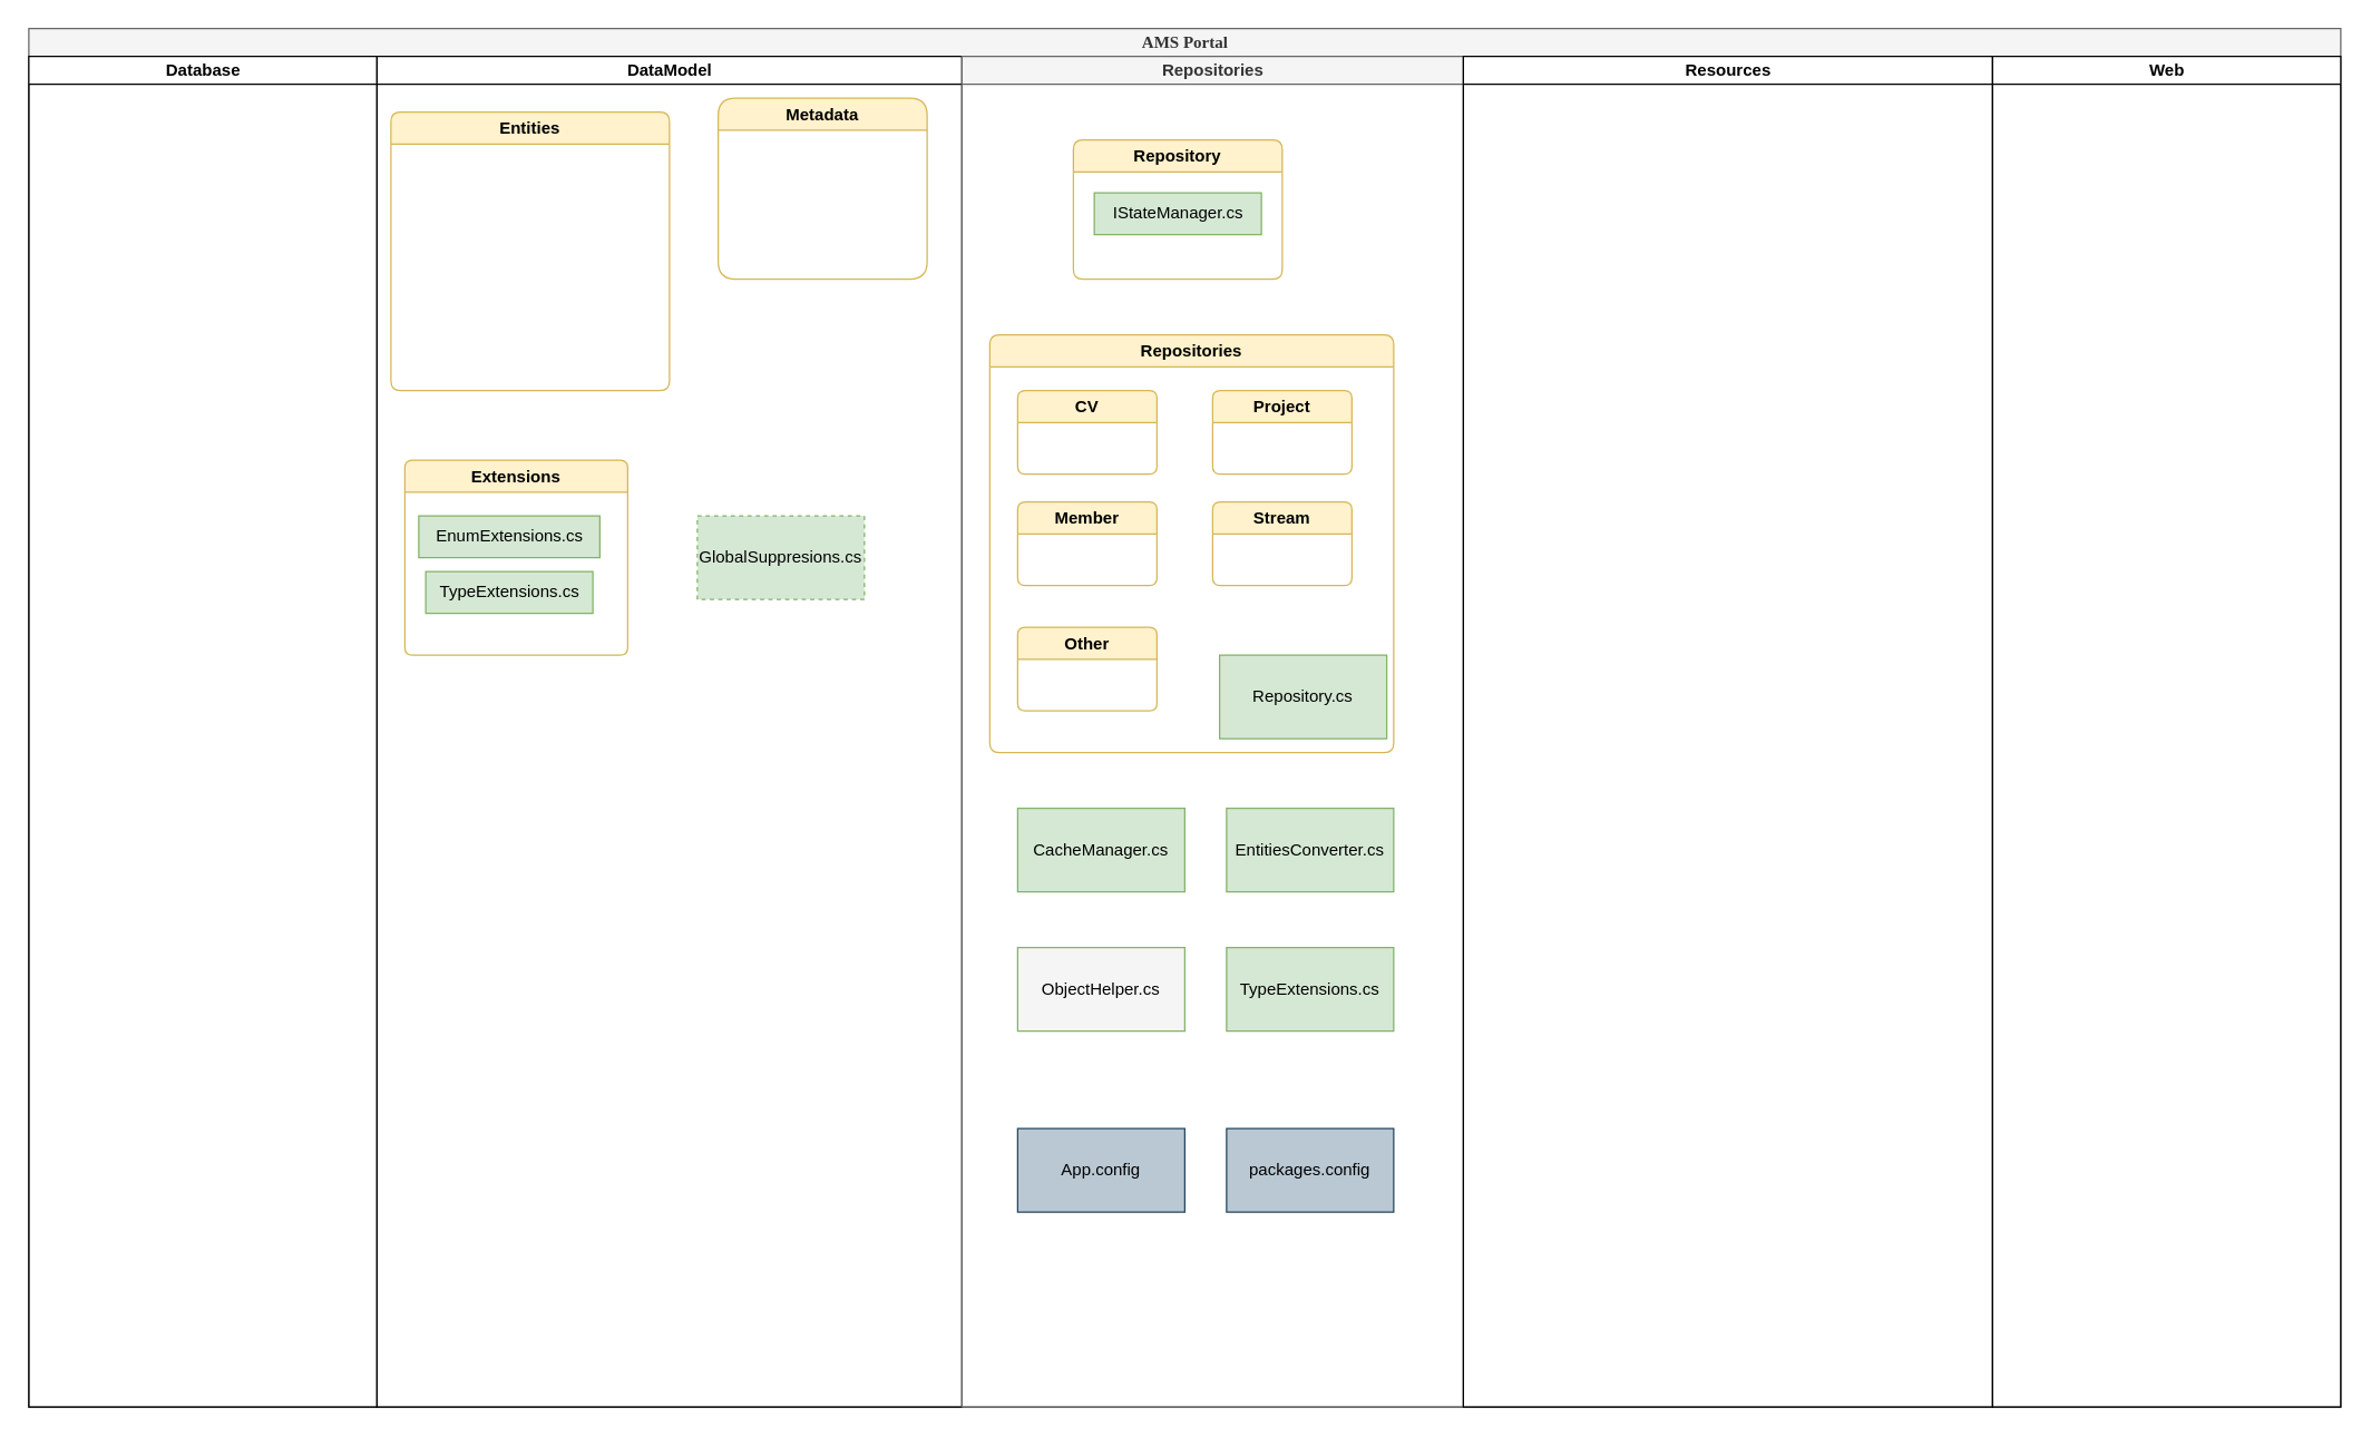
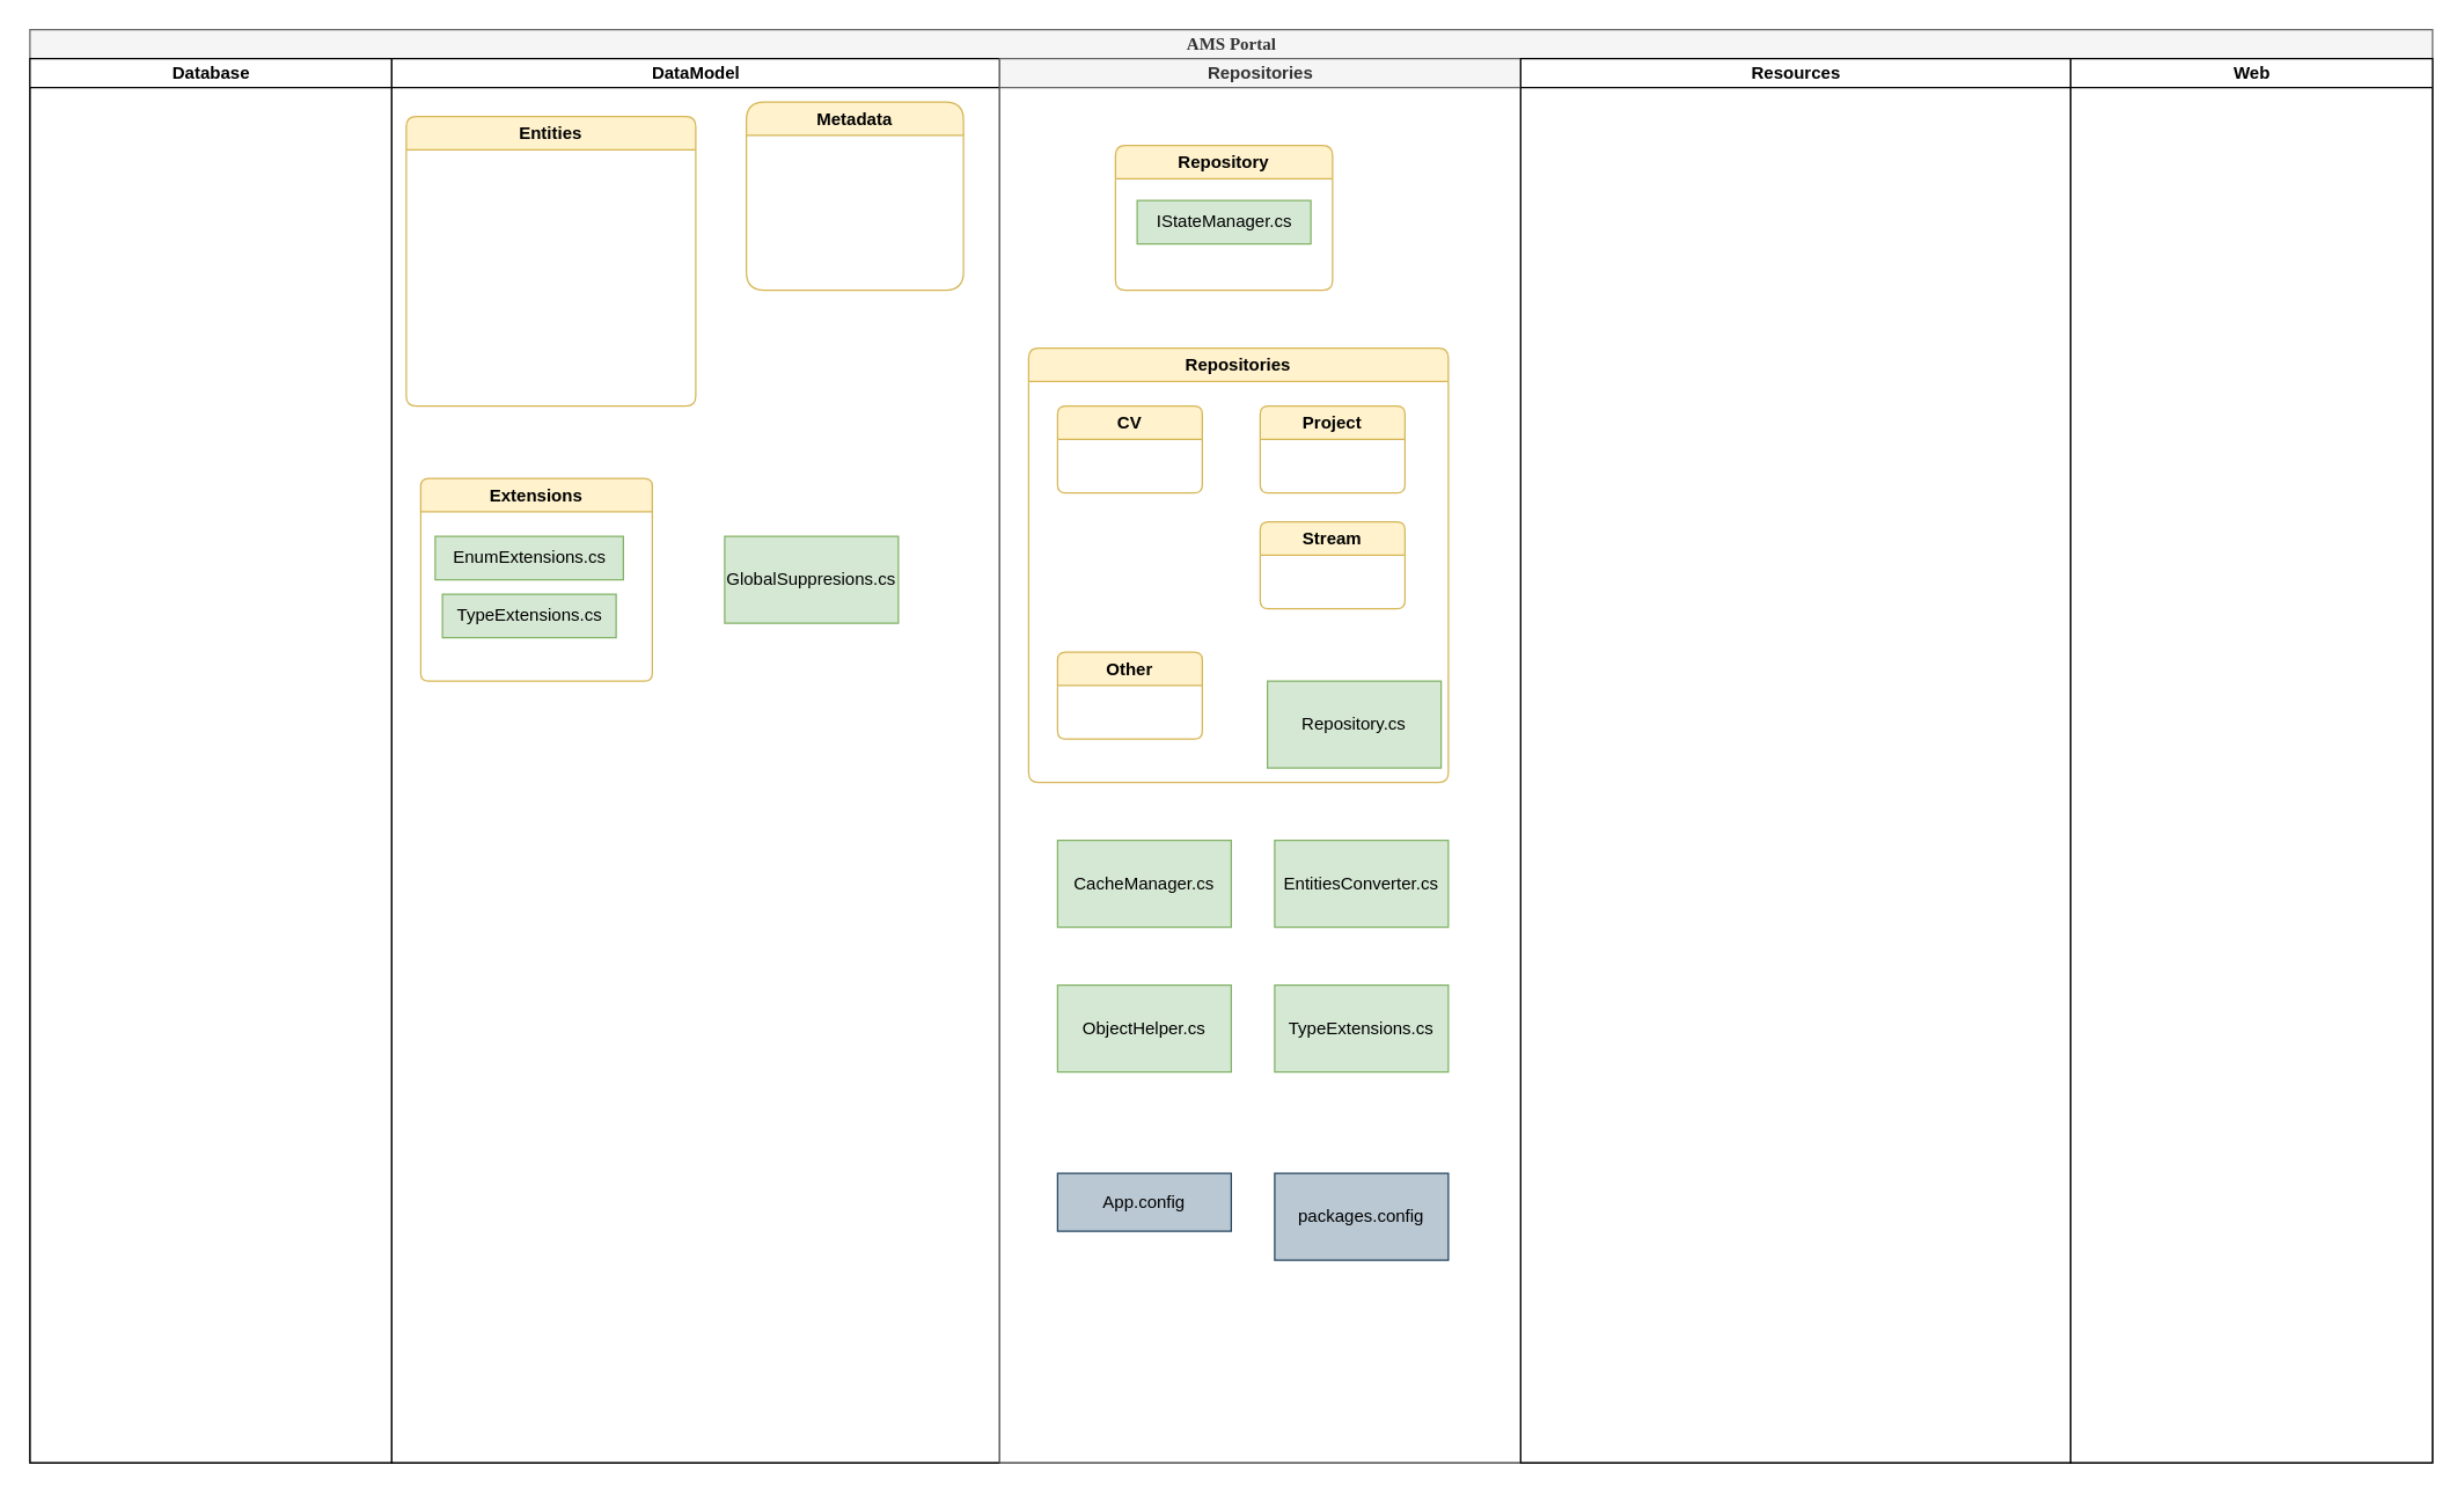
- <mxCell id="16" value="Member" style="swimlane;whiteSpace=wrap;html=1;rounded=1;strokeColor=#d6b656;align=center;verticalAlign=middle;fontFamily=Helvetica;fontSize=12;fillColor=#fff2cc;startSize=23;arcSize=8;" vertex="1" parent="14"><mxGeometry x="20" y="120" width="100" height="60" as="geometry" /></mxCell>
- <mxCell id="10" value="GlobalSuppresions.cs" style="rounded=0;whiteSpace=wrap;html=1;strokeColor=#82b366;align=center;verticalAlign=middle;fontFamily=Helvetica;fontSize=12;fillColor=#d5e8d4;dashed=1;" vertex="1" parent="4"><mxGeometry x="230" y="330" width="120" height="60" as="geometry" /></mxCell>
+ <mxCell id="10" value="GlobalSuppresions.cs" style="rounded=0;whiteSpace=wrap;html=1;strokeColor=#82b366;align=center;verticalAlign=middle;fontFamily=Helvetica;fontSize=12;fillColor=#d5e8d4;" vertex="1" parent="4"><mxGeometry x="230" y="330" width="120" height="60" as="geometry" /></mxCell>
- <mxCell id="23" value="ObjectHelper.cs" style="rounded=0;whiteSpace=wrap;html=1;strokeColor=#82b366;align=center;verticalAlign=middle;fontFamily=Helvetica;fontSize=12;fillColor=#f5f5f5;" vertex="1" parent="11"><mxGeometry x="40" y="640" width="120" height="60" as="geometry" /></mxCell>
+ <mxCell id="23" value="ObjectHelper.cs" style="rounded=0;whiteSpace=wrap;html=1;strokeColor=#82b366;align=center;verticalAlign=middle;fontFamily=Helvetica;fontSize=12;fillColor=#d5e8d4;" vertex="1" parent="11"><mxGeometry x="40" y="640" width="120" height="60" as="geometry" /></mxCell>
- <mxCell id="25" value="App.config" style="rounded=0;whiteSpace=wrap;html=1;strokeColor=#23445d;align=center;verticalAlign=middle;fontFamily=Helvetica;fontSize=12;fillColor=#bac8d3;" vertex="1" parent="11"><mxGeometry x="40" y="770" width="120" height="60" as="geometry" /></mxCell>
+ <mxCell id="25" value="App.config" style="rounded=0;whiteSpace=wrap;html=1;strokeColor=#23445d;align=center;verticalAlign=middle;fontFamily=Helvetica;fontSize=12;fillColor=#bac8d3;" vertex="1" parent="11"><mxGeometry x="40" y="770" width="120" height="40" as="geometry" /></mxCell>
